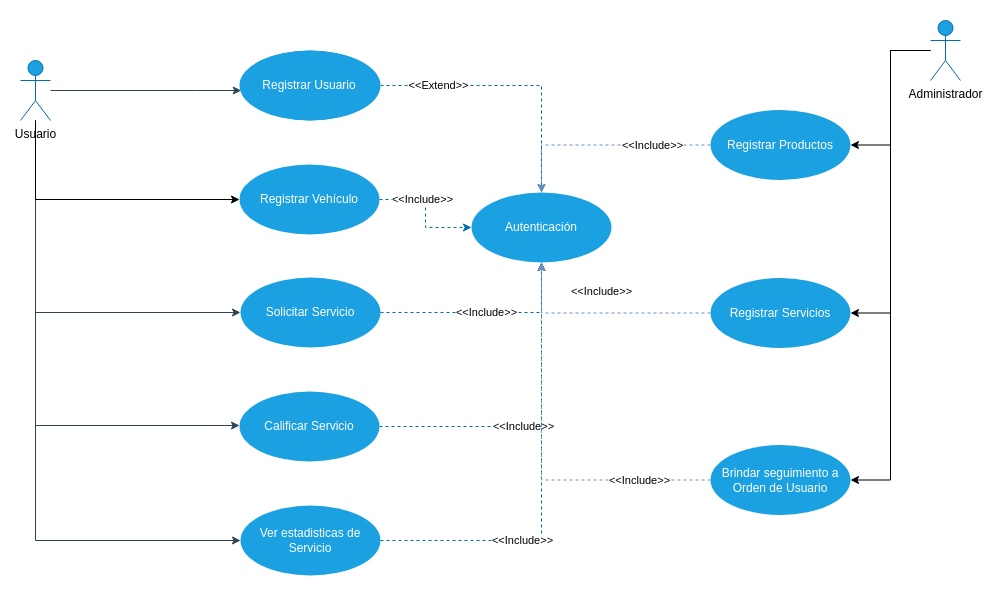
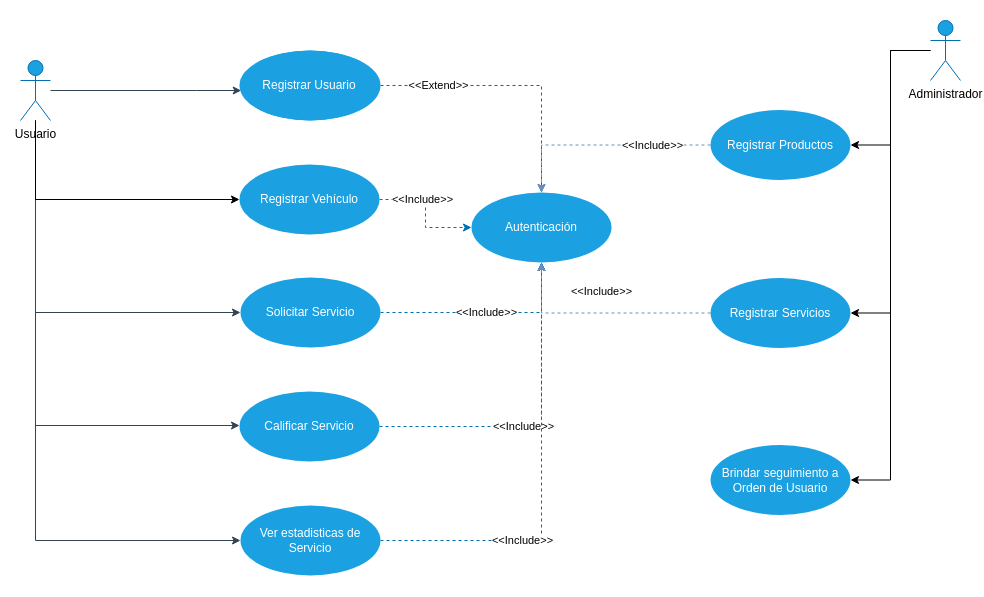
- <mxCell id="28" value="&amp;lt;&amp;lt;Include&amp;gt;&amp;gt;" style="edgeStyle=orthogonalEdgeStyle;rounded=0;orthogonalLoop=1;jettySize=auto;html=1;dashed=1;fillColor=#dae8fc;strokeColor=#6c8ebf;" parent="1" source="29" target="8" edge="1"><mxGeometry x="-0.625" relative="1" as="geometry"><mxPoint x="1" as="offset" /></mxGeometry></mxCell>
